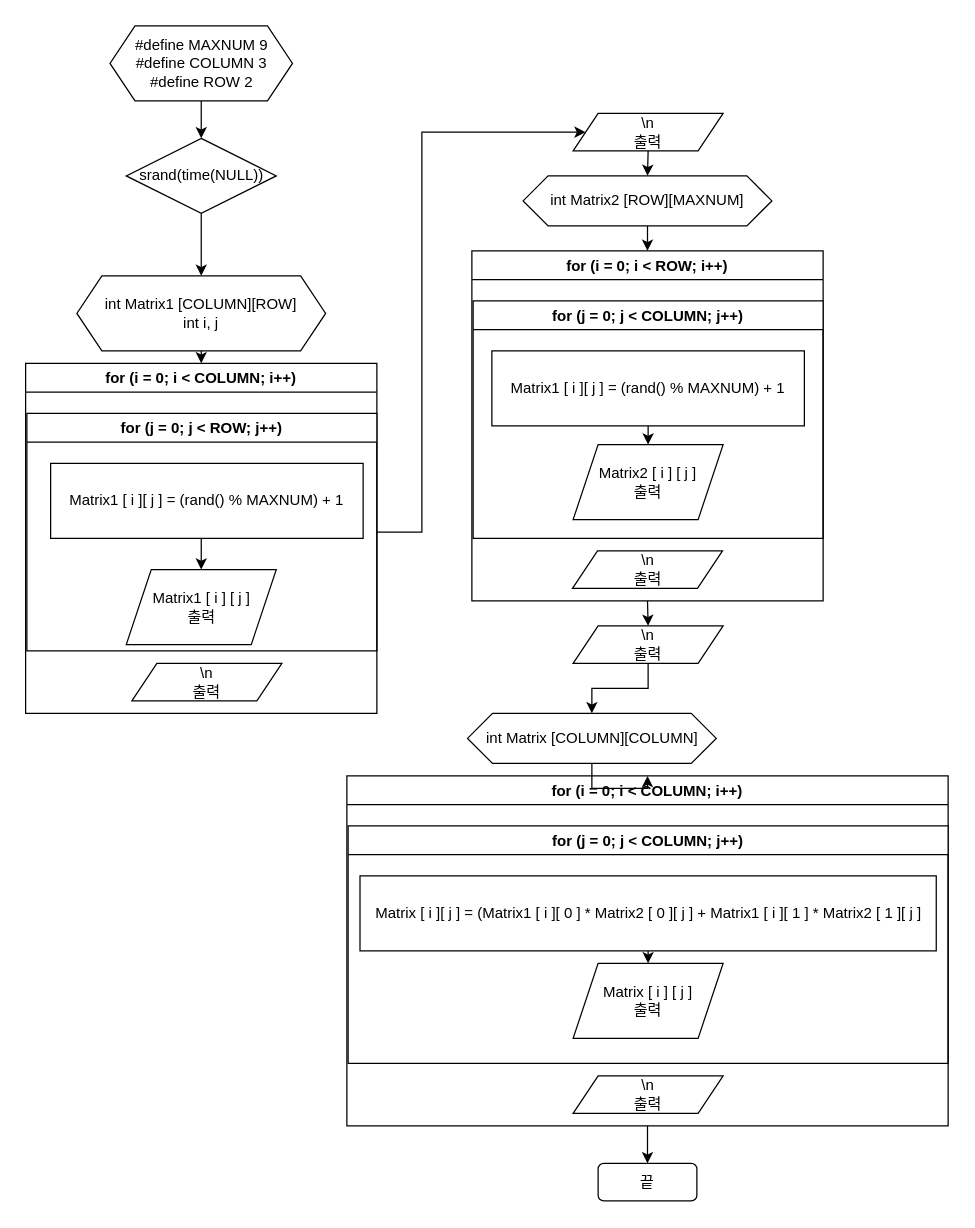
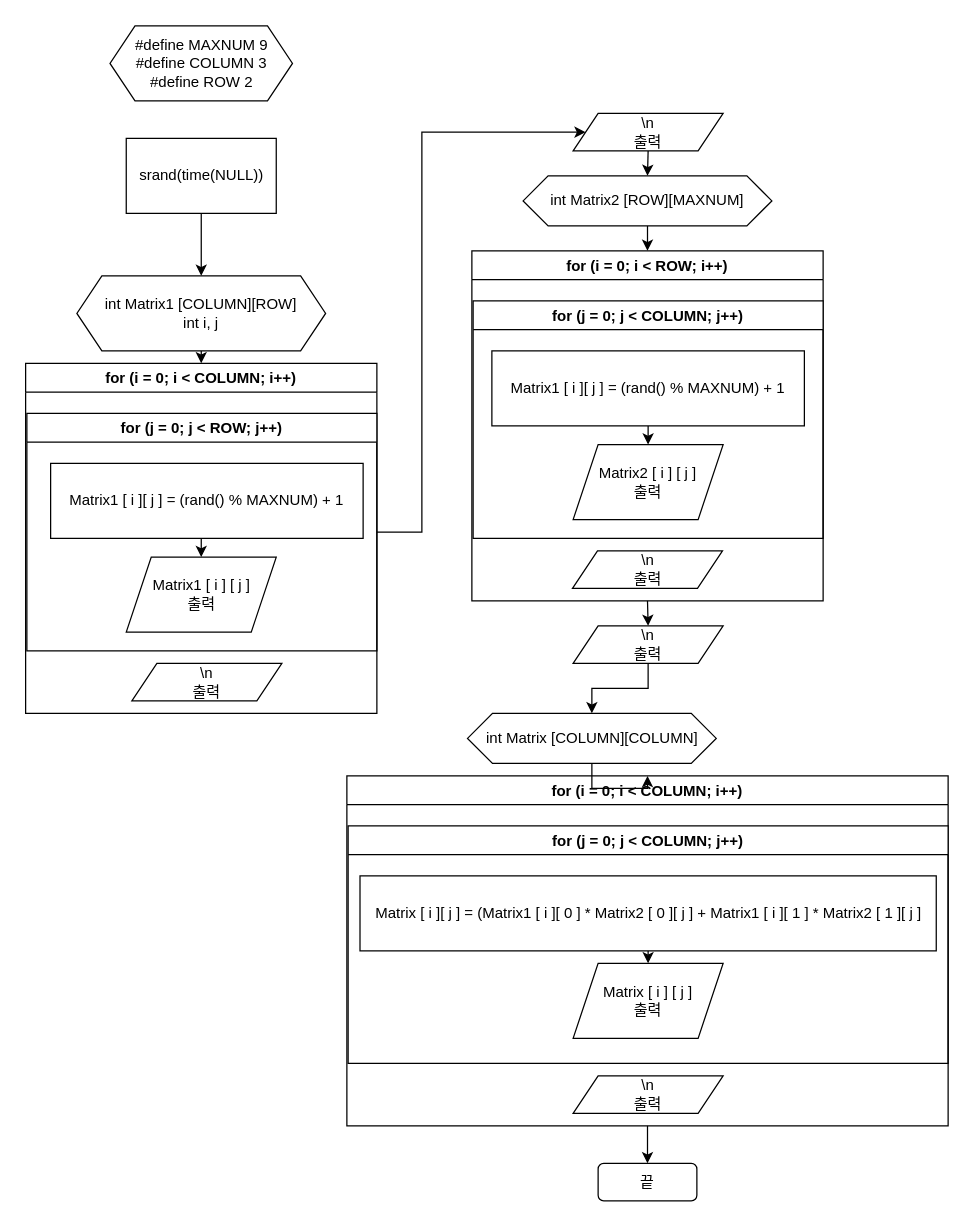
- <mxCell id="2" style="edgeStyle=orthogonalEdgeStyle;rounded=0;orthogonalLoop=1;jettySize=auto;html=1;exitX=0.5;exitY=1;exitDx=0;exitDy=0;entryX=0.5;entryY=0;entryDx=0;entryDy=0;" parent="1" source="3" target="5" edge="1"><mxGeometry relative="1" as="geometry" /></mxCell>
- <mxCell id="5" value="srand(time(NULL))" style="rhombus;whiteSpace=wrap;html=1;" parent="1" vertex="1"><mxGeometry x="100.5" y="110" width="120" height="60" as="geometry" /></mxCell>
+ <mxCell id="5" value="srand(time(NULL))" style="rounded=0;whiteSpace=wrap;html=1;" parent="1" vertex="1"><mxGeometry x="100.5" y="110" width="120" height="60" as="geometry" /></mxCell>
- <mxCell id="10" value="Matrix1 [ i ] [ j ]&lt;br&gt;출력" style="shape=parallelogram;perimeter=parallelogramPerimeter;whiteSpace=wrap;html=1;fixedSize=1;" parent="7" vertex="1"><mxGeometry x="79.5" y="125" width="120" height="60" as="geometry" /></mxCell>
+ <mxCell id="10" value="Matrix1 [ i ] [ j ]&lt;br&gt;출력" style="shape=parallelogram;perimeter=parallelogramPerimeter;whiteSpace=wrap;html=1;fixedSize=1;" parent="7" vertex="1"><mxGeometry x="79.5" y="115" width="120" height="60" as="geometry" /></mxCell>
